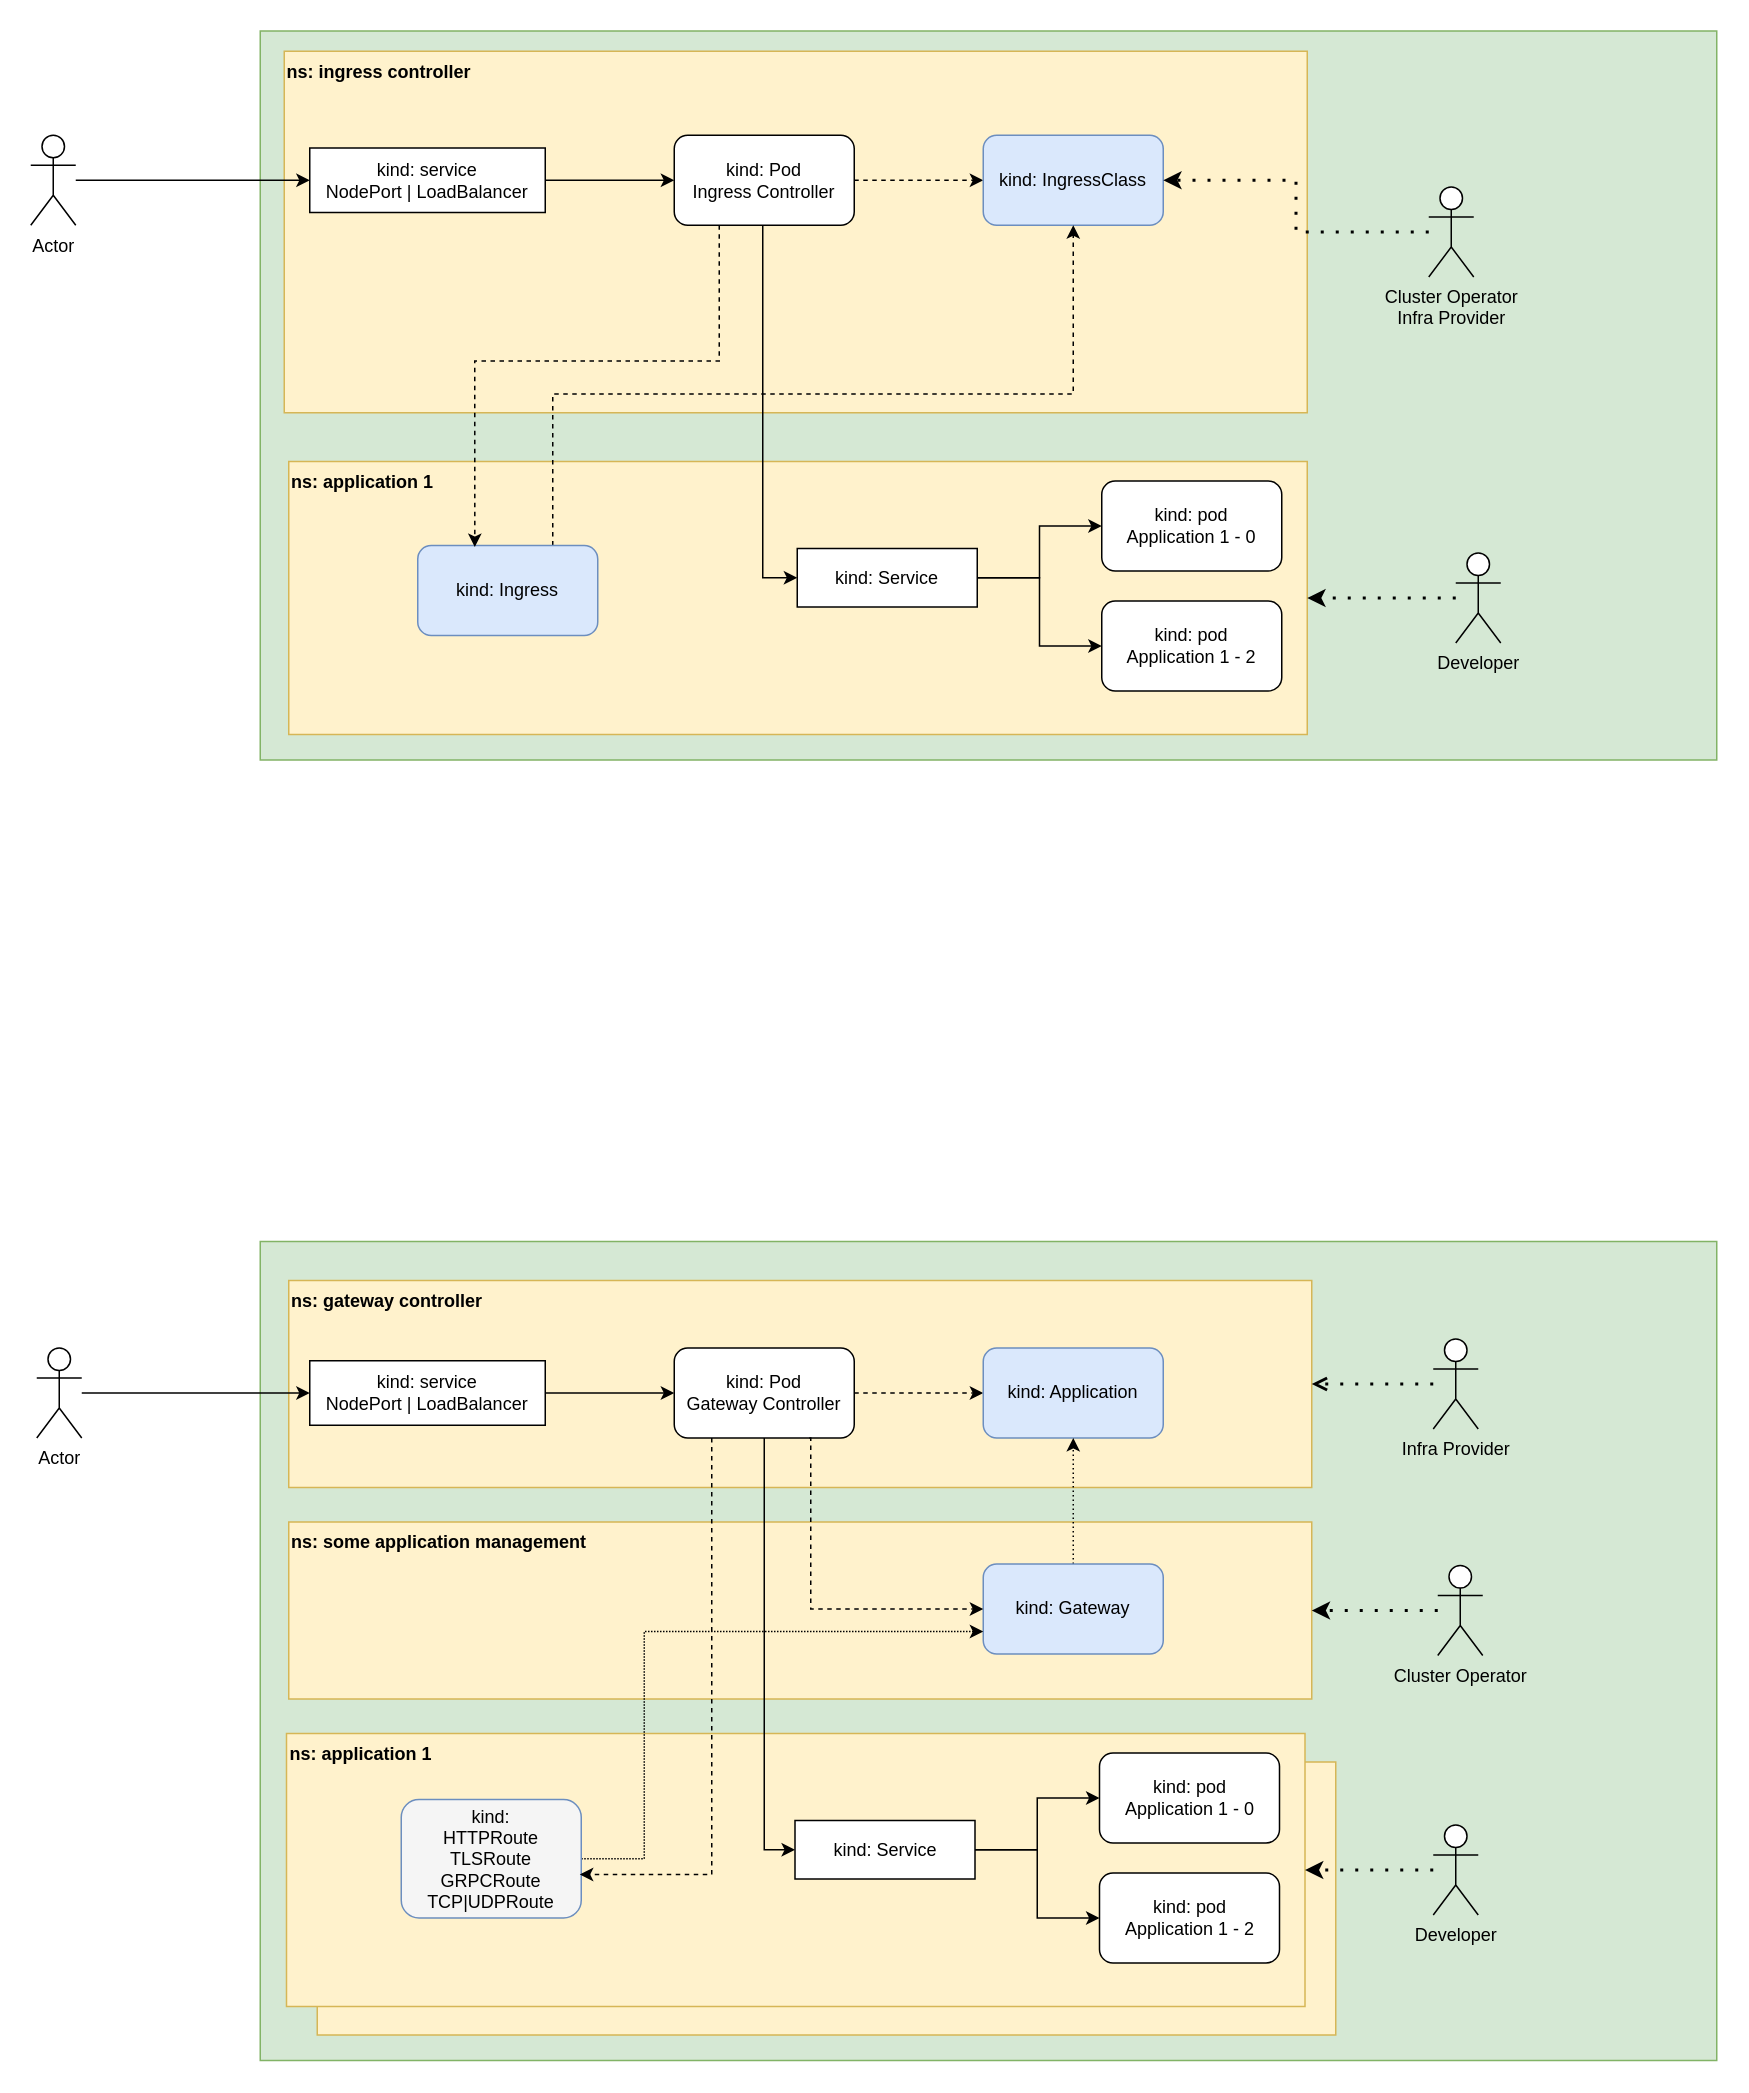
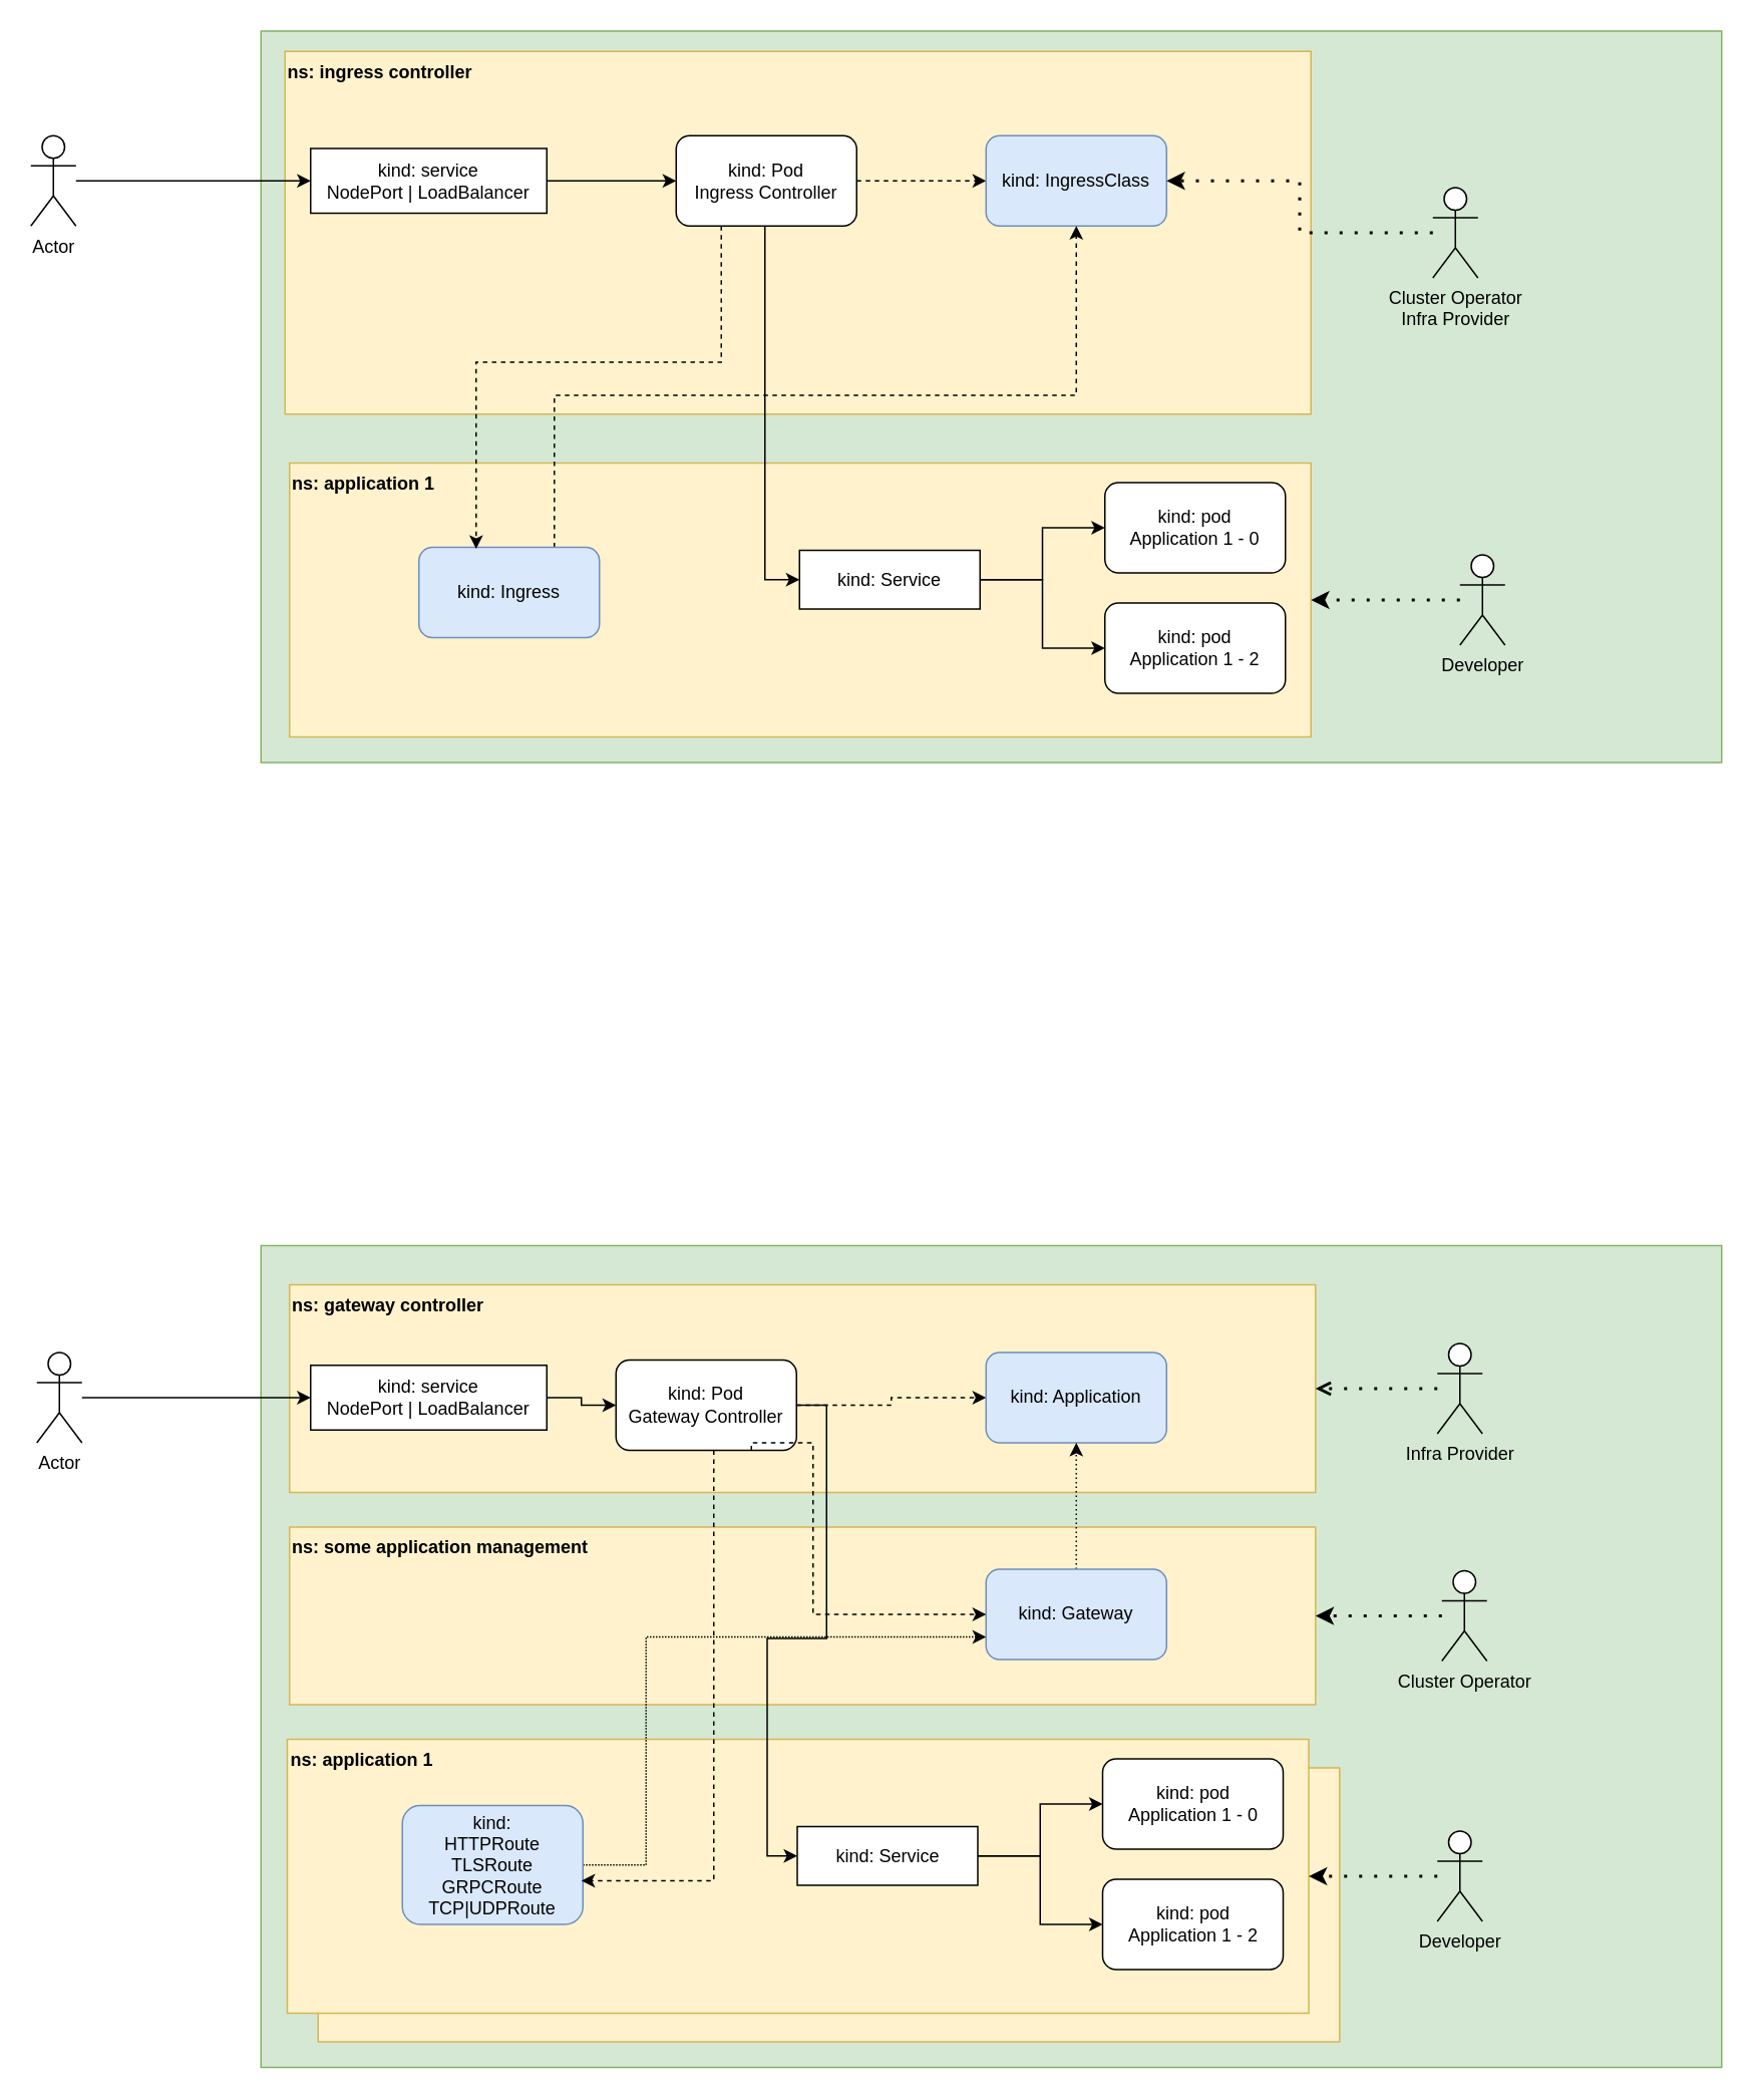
- <mxCell id="27" value="kind: Pod&lt;br&gt;Gateway Controller" style="rounded=1;whiteSpace=wrap;html=1;" vertex="1" parent="1"><mxGeometry x="449" y="898" width="120" height="60" as="geometry" /></mxCell>
+ <mxCell id="27" value="kind: Pod&lt;br&gt;Gateway Controller" style="rounded=1;whiteSpace=wrap;html=1;" vertex="1" parent="1"><mxGeometry x="409" y="903" width="120" height="60" as="geometry" /></mxCell>
- <mxCell id="48" value="kind: &lt;br&gt;HTTPRoute&lt;br&gt;TLSRoute&lt;br&gt;GRPCRoute&lt;br&gt;TCP|UDPRoute" style="rounded=1;whiteSpace=wrap;html=1;fillColor=#f5f5f5;strokeColor=#6c8ebf;" vertex="1" parent="1"><mxGeometry x="267" y="1199" width="120" height="79" as="geometry" /></mxCell>
+ <mxCell id="48" value="kind: &lt;br&gt;HTTPRoute&lt;br&gt;TLSRoute&lt;br&gt;GRPCRoute&lt;br&gt;TCP|UDPRoute" style="rounded=1;whiteSpace=wrap;html=1;fillColor=#dae8fc;strokeColor=#6c8ebf;" vertex="1" parent="1"><mxGeometry x="267" y="1199" width="120" height="79" as="geometry" /></mxCell>
